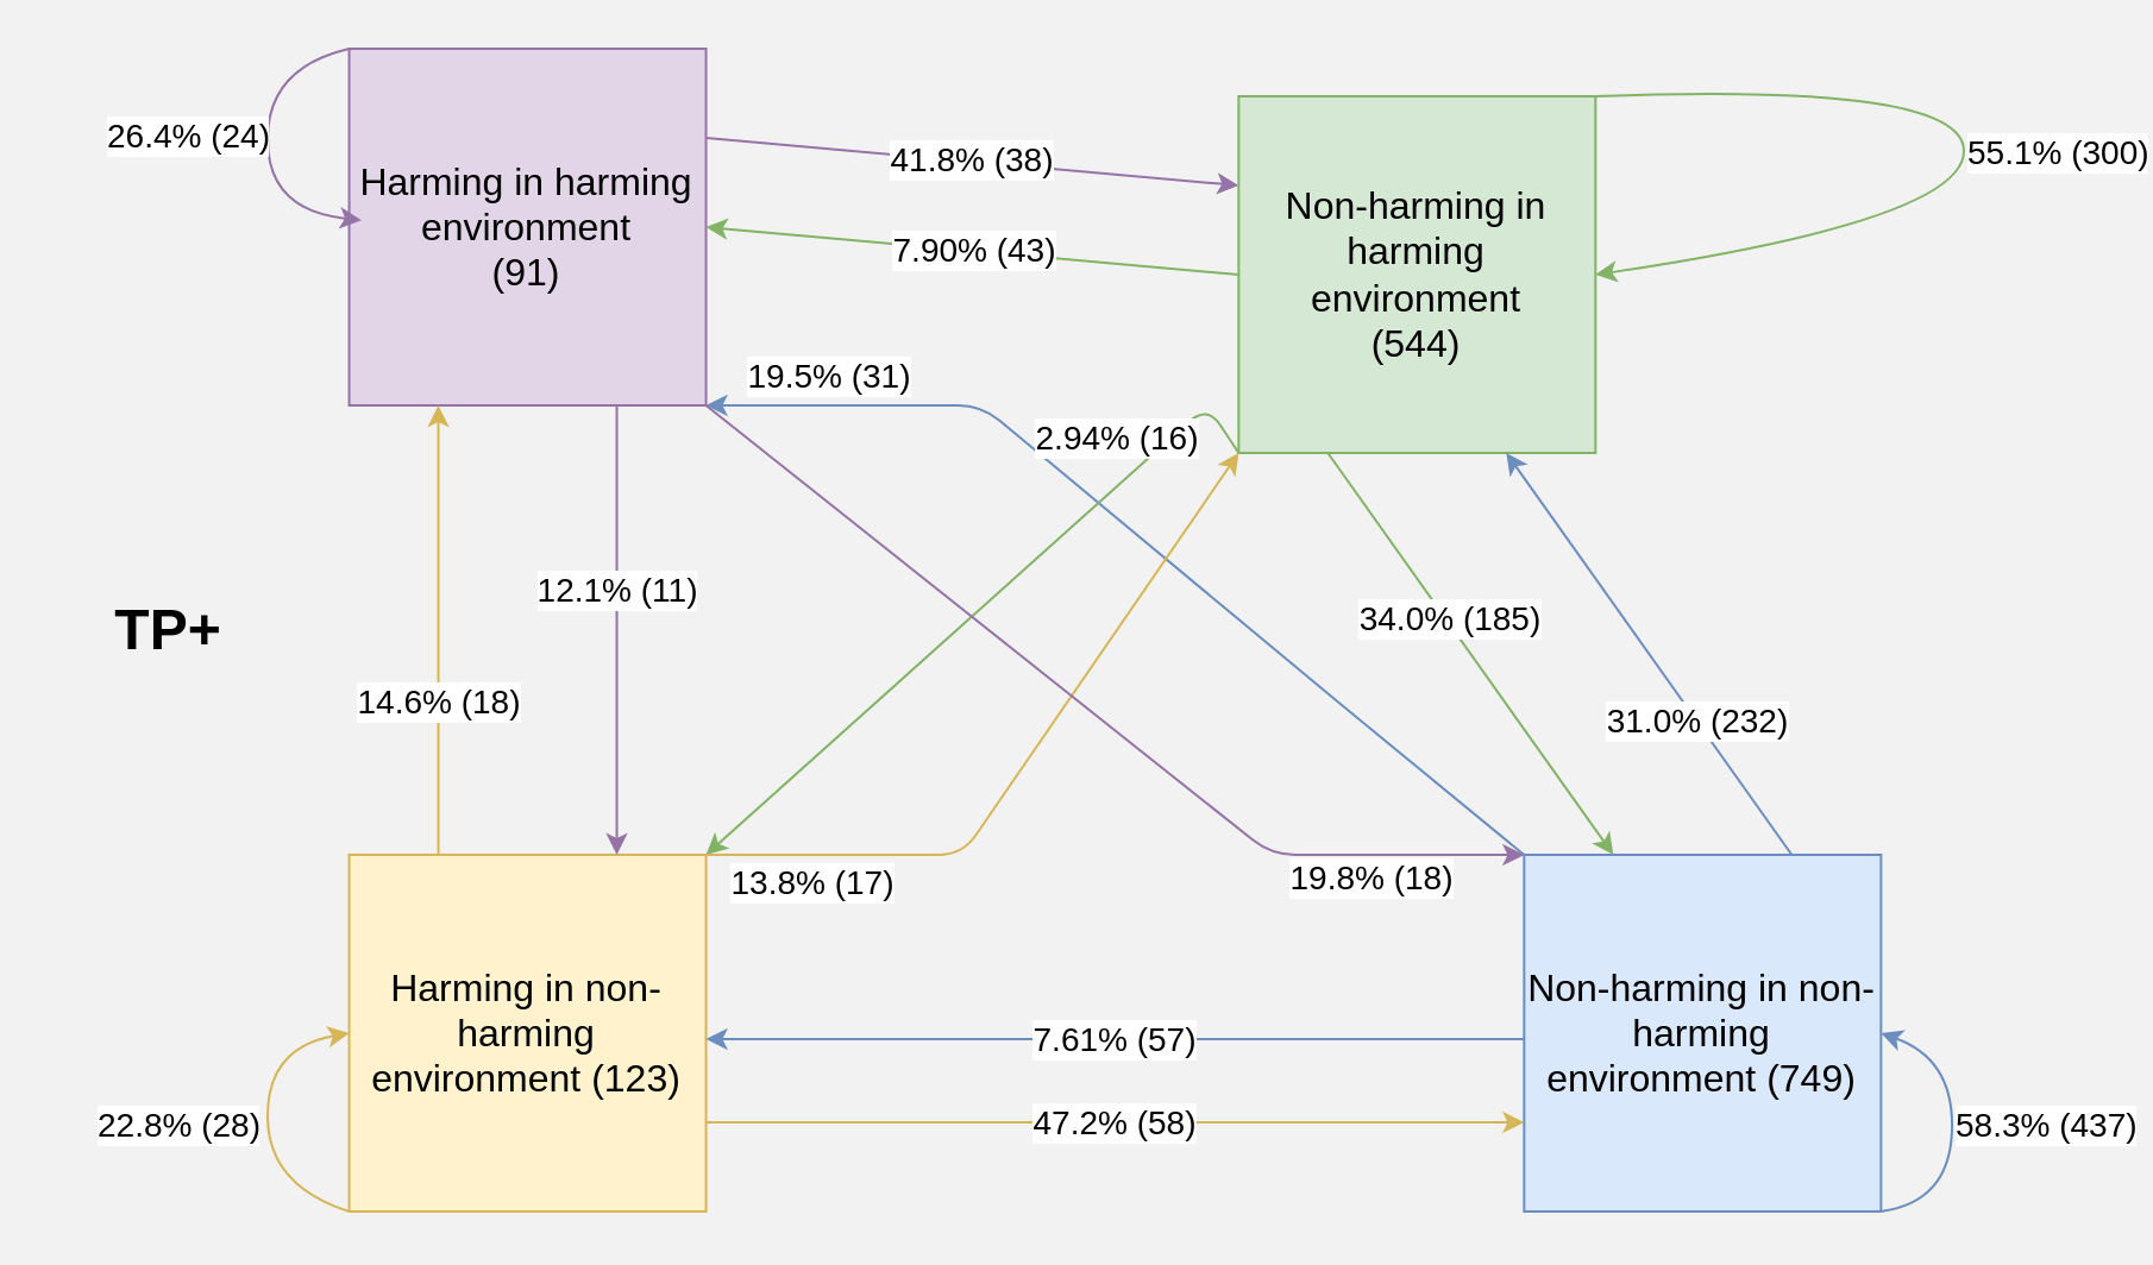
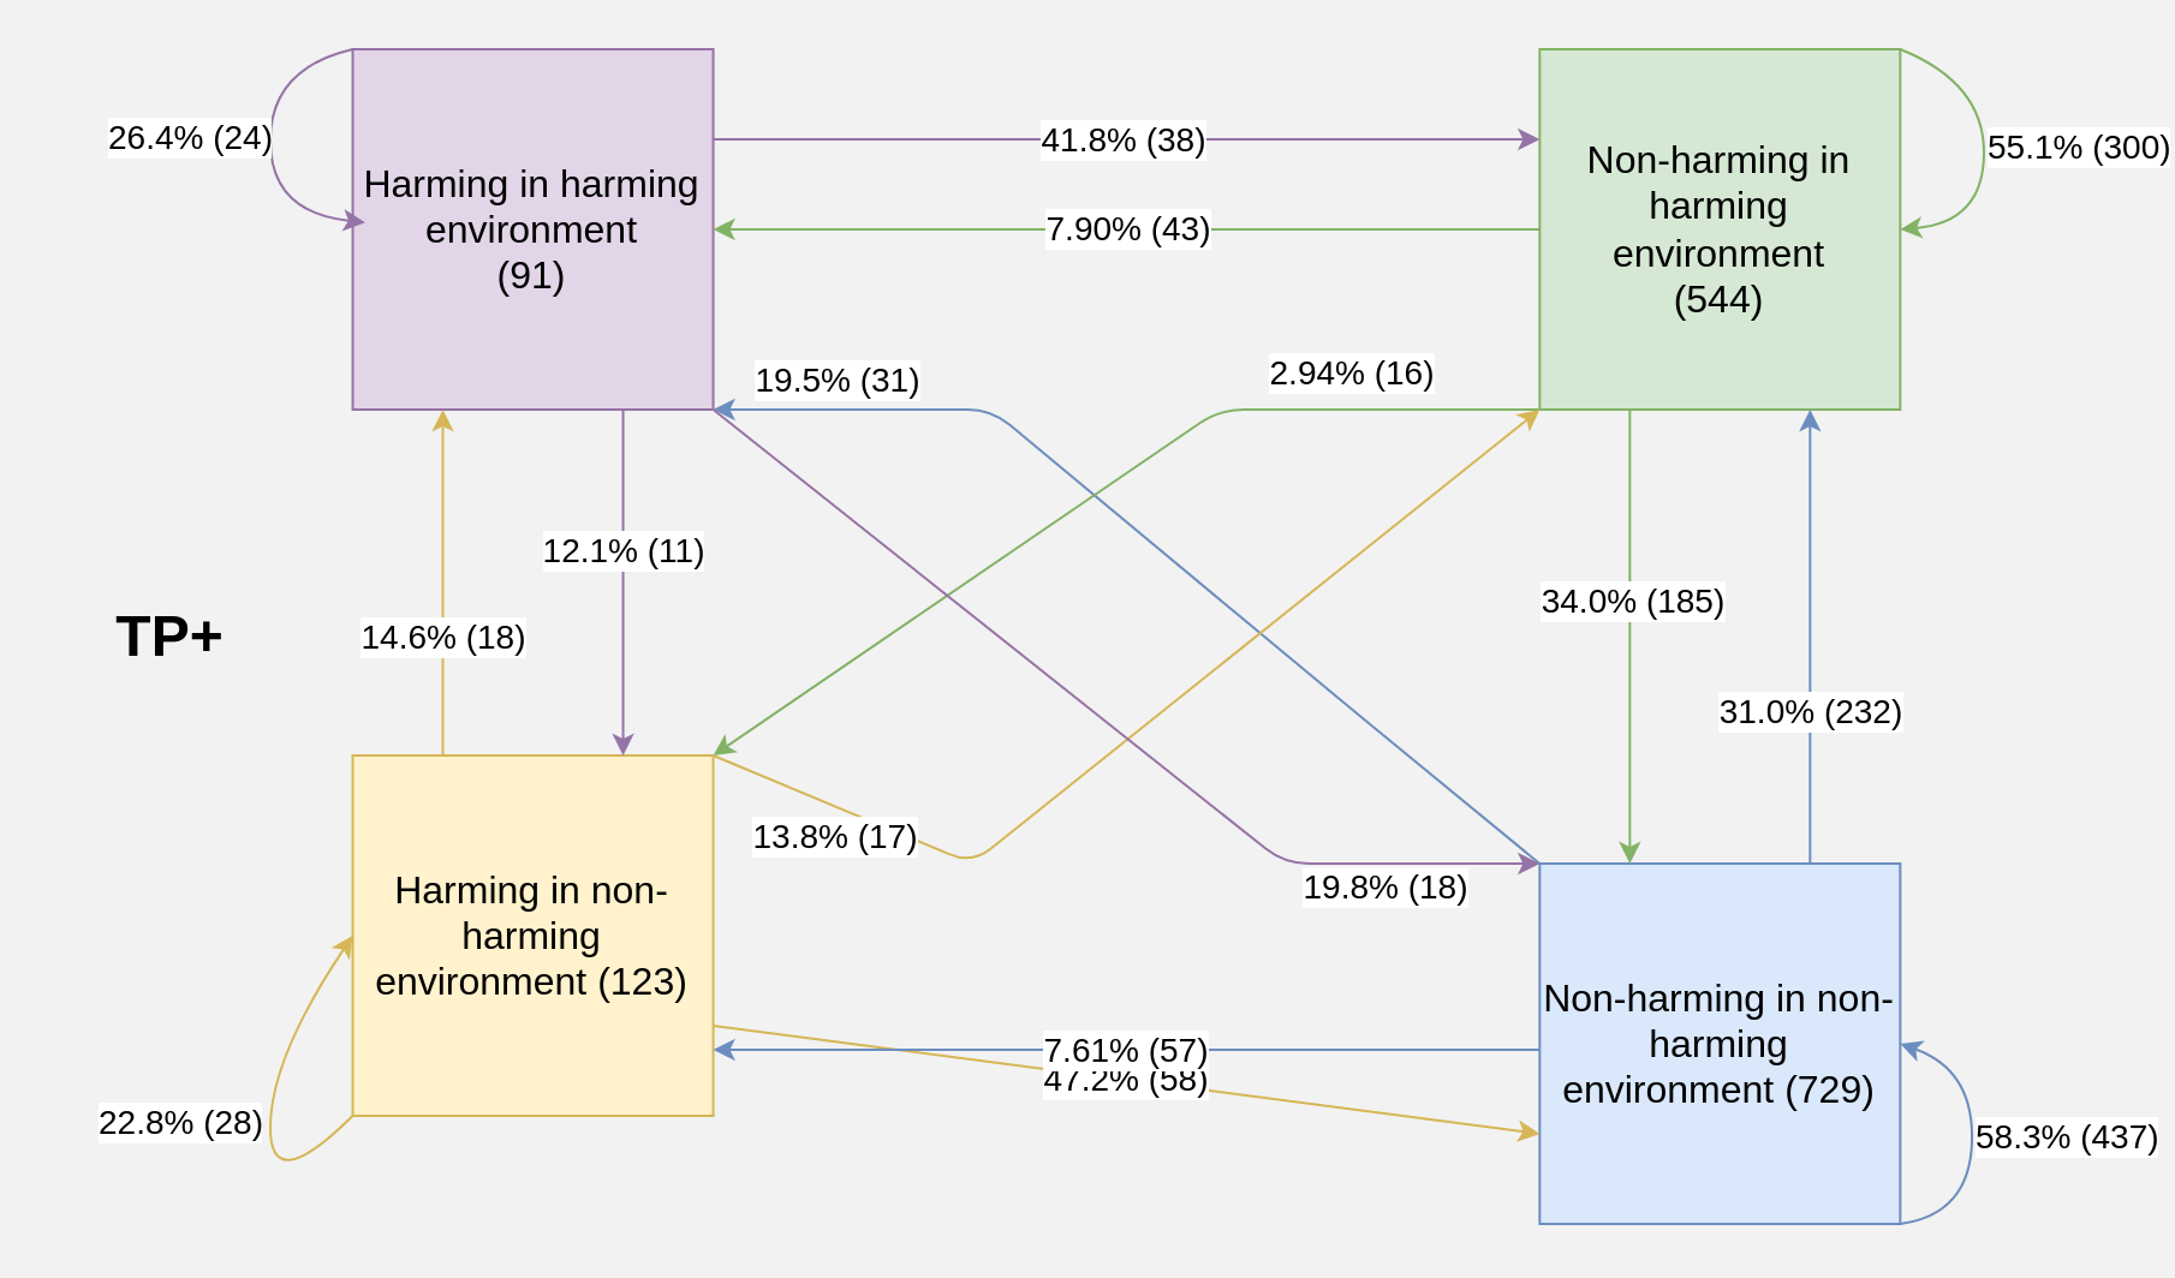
- <mxCell id="4" value="&lt;font style=&quot;font-size: 16px;&quot;&gt;Non-harming in harming environment&lt;br&gt;(544)&lt;/font&gt;" style="whiteSpace=wrap;html=1;aspect=fixed;fillColor=#d5e8d4;strokeColor=#82b366;" parent="2" vertex="1"><mxGeometry x="408.17" y="20" width="150" height="150" as="geometry" /></mxCell>
+ <mxCell id="4" value="&lt;font style=&quot;font-size: 16px;&quot;&gt;Non-harming in harming environment&lt;br&gt;(544)&lt;/font&gt;" style="whiteSpace=wrap;html=1;aspect=fixed;fillColor=#d5e8d4;strokeColor=#82b366;" parent="2" vertex="1"><mxGeometry x="528.17" width="150" height="150" as="geometry" /></mxCell>
- <mxCell id="6" value="&lt;font style=&quot;font-size: 16px;&quot;&gt;Harming in non-harming environment (123)&lt;/font&gt;" style="whiteSpace=wrap;html=1;aspect=fixed;fillColor=#fff2cc;strokeColor=#d6b656;" parent="2" vertex="1"><mxGeometry x="34.27" y="339.001" width="150" height="150" as="geometry" /></mxCell>
+ <mxCell id="6" value="&lt;font style=&quot;font-size: 16px;&quot;&gt;Harming in non-harming environment (123)&lt;/font&gt;" style="whiteSpace=wrap;html=1;aspect=fixed;fillColor=#fff2cc;strokeColor=#d6b656;" parent="2" vertex="1"><mxGeometry x="34.27" y="294.001" width="150" height="150" as="geometry" /></mxCell>
- <mxCell id="5" value="&lt;font style=&quot;font-size: 16px;&quot;&gt;Non-harming in non-harming environment (749)&lt;/font&gt;" style="whiteSpace=wrap;html=1;aspect=fixed;fillColor=#dae8fc;strokeColor=#6c8ebf;" parent="2" vertex="1"><mxGeometry x="528.17" y="339.001" width="150" height="150" as="geometry" /></mxCell>
+ <mxCell id="5" value="&lt;font style=&quot;font-size: 16px;&quot;&gt;Non-harming in non-harming environment (729)&lt;/font&gt;" style="whiteSpace=wrap;html=1;aspect=fixed;fillColor=#dae8fc;strokeColor=#6c8ebf;" parent="2" vertex="1"><mxGeometry x="528.17" y="339.001" width="150" height="150" as="geometry" /></mxCell>
